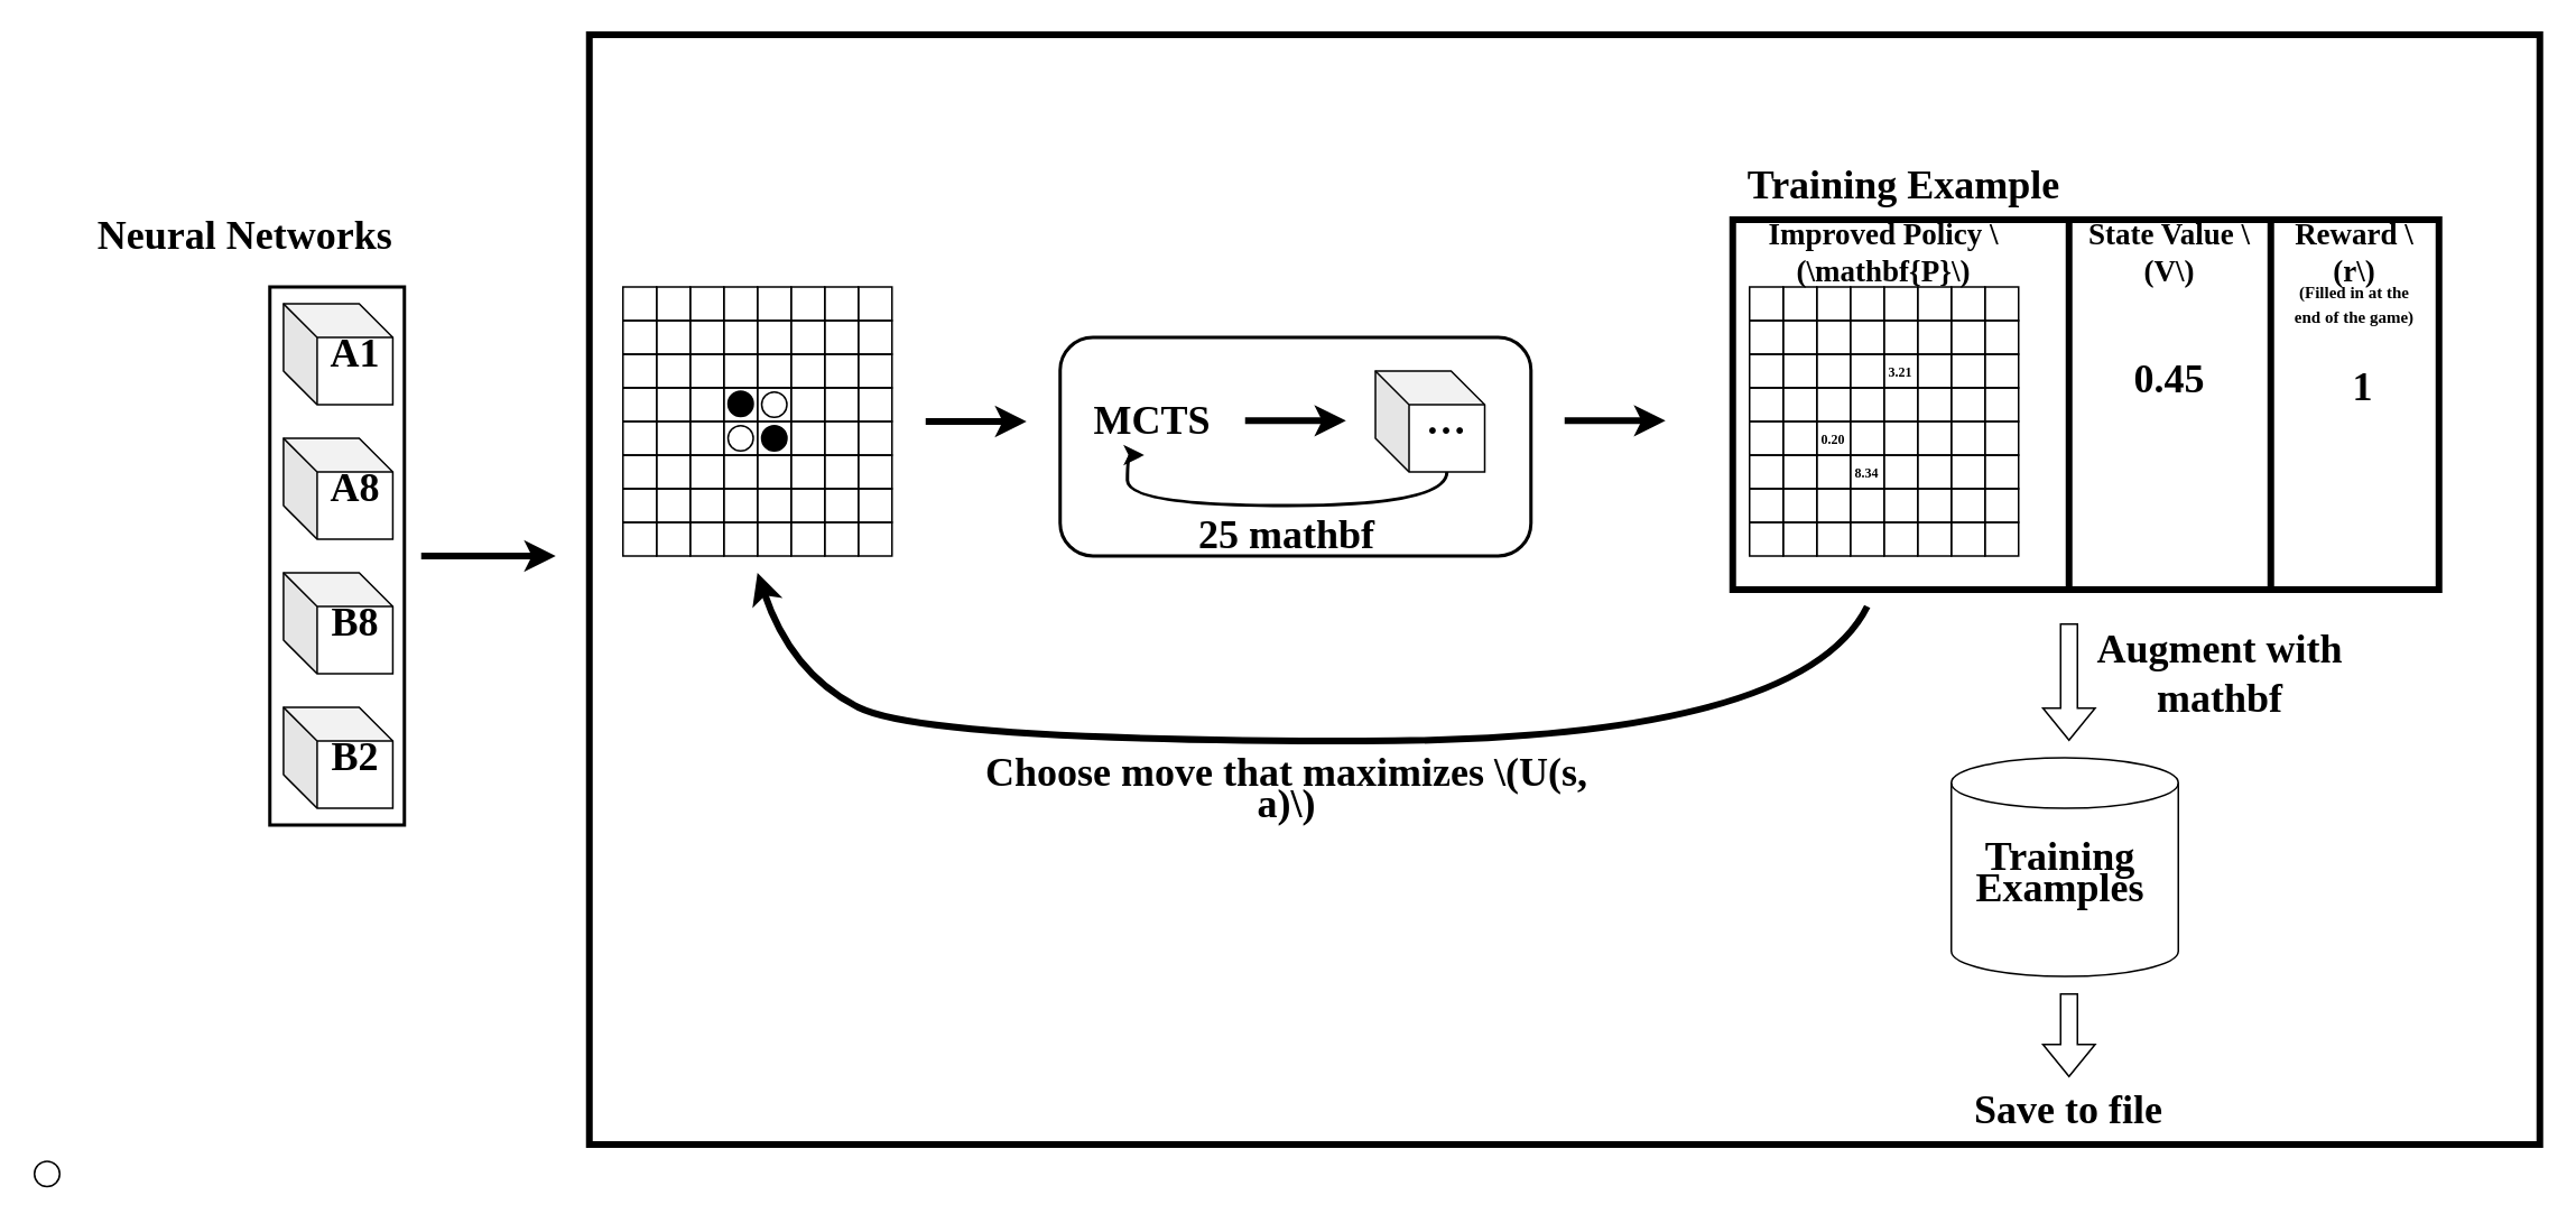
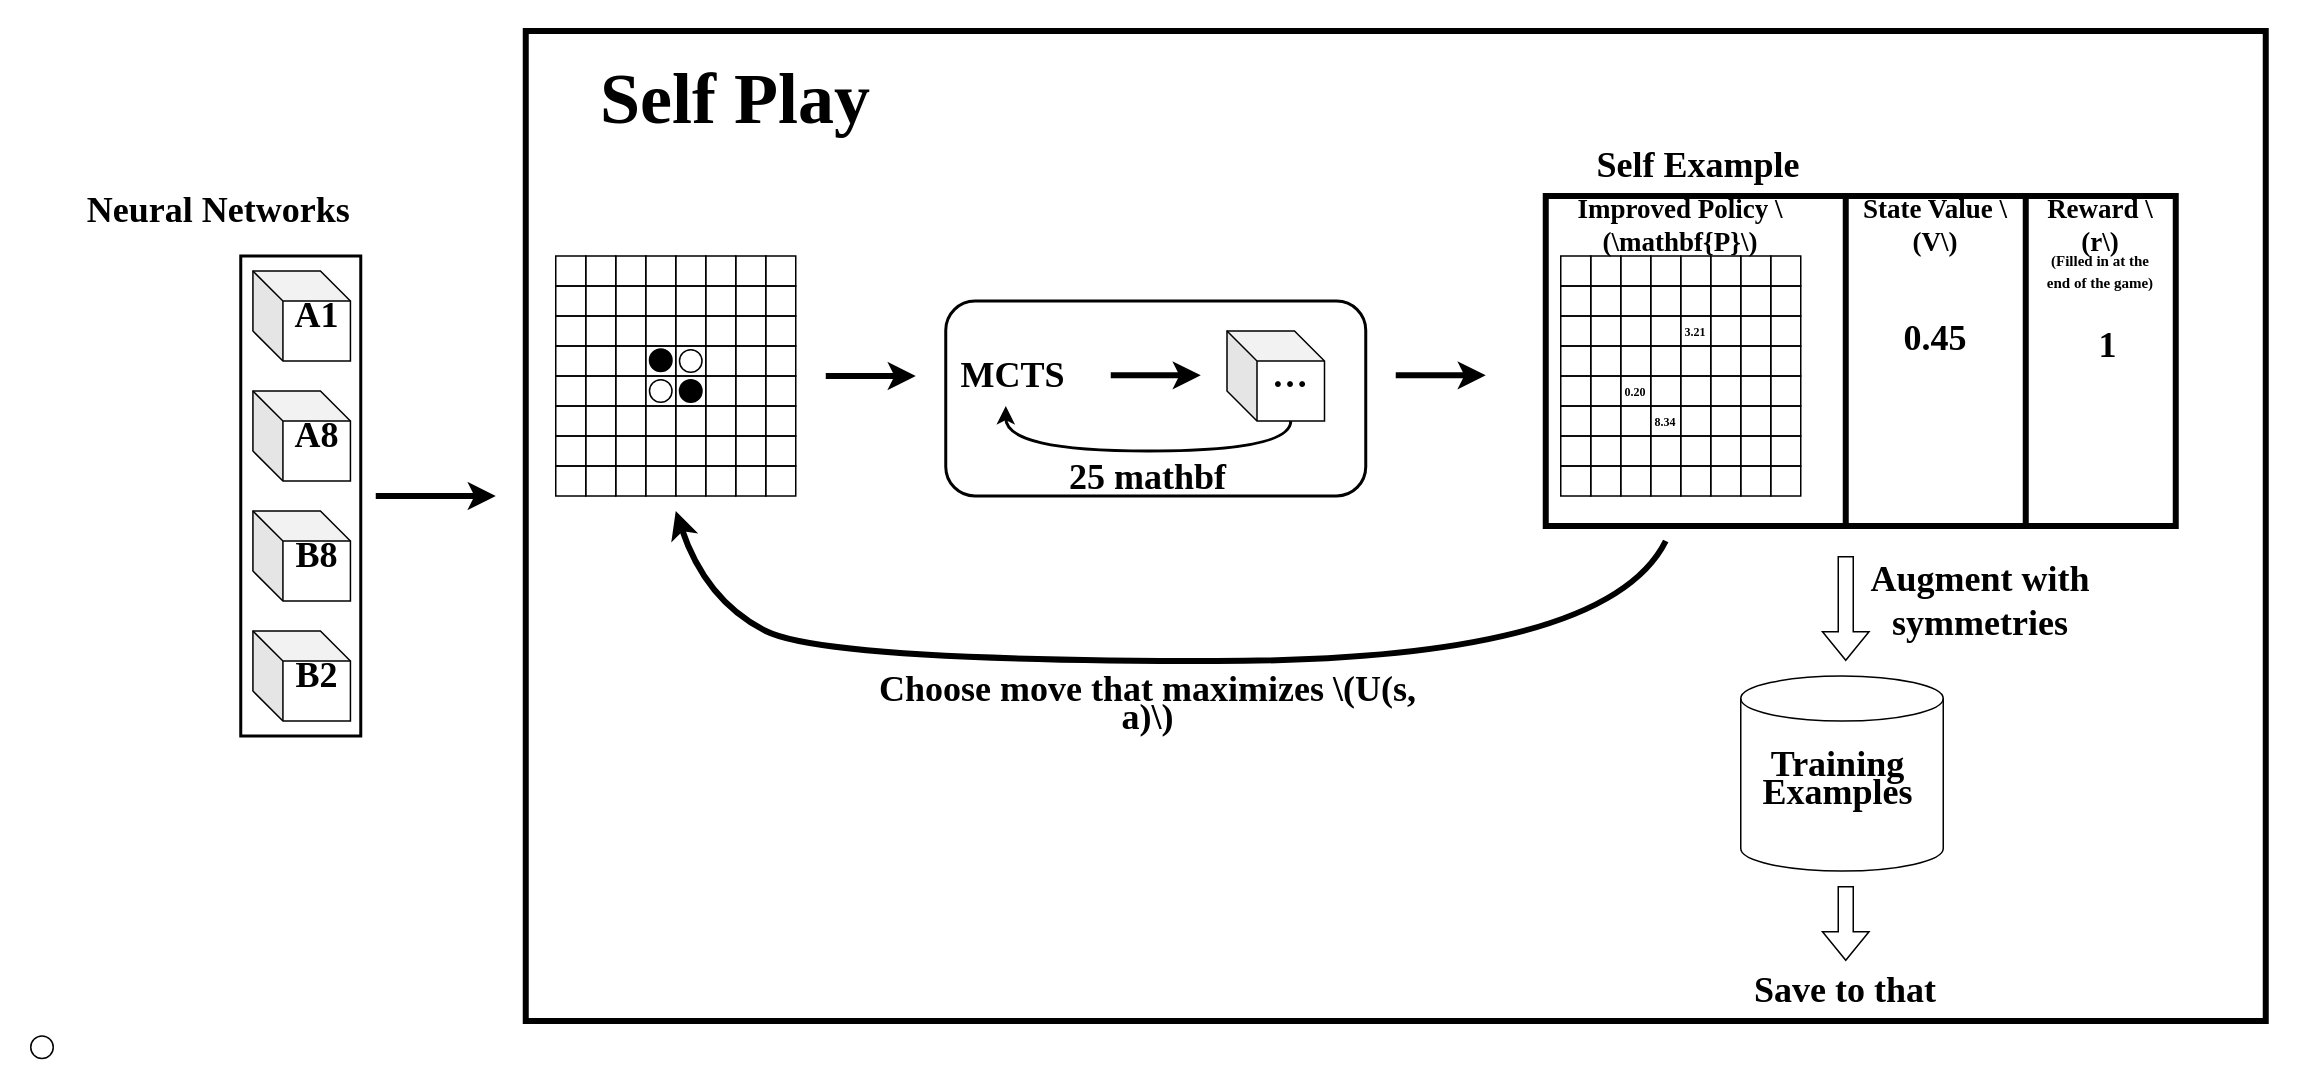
+ <mxCell id="5" value="&lt;b&gt;&lt;font style=&quot;font-size: 48px;&quot; face=&quot;Times New Roman&quot;&gt;Self Play&lt;br&gt;&lt;/font&gt;&lt;/b&gt;" style="text;html=1;strokeColor=none;fillColor=none;align=center;verticalAlign=middle;whiteSpace=wrap;rounded=0;" parent="1" vertex="1"><mxGeometry x="390" y="30" width="200" height="70" as="geometry" /></mxCell>
- <mxCell id="6" value="&lt;font size=&quot;5&quot; face=&quot;Times New Roman&quot;&gt;&lt;b&gt;Training  Example&amp;nbsp;&lt;/b&gt;&lt;/font&gt;" style="text;html=1;strokeColor=none;fillColor=none;align=center;verticalAlign=middle;whiteSpace=wrap;rounded=0;" parent="1" vertex="1"><mxGeometry x="1030" y="100" width="210" height="20" as="geometry" /></mxCell>
+ <mxCell id="6" value="&lt;font size=&quot;5&quot; face=&quot;Times New Roman&quot;&gt;&lt;b&gt;Self  Example&amp;nbsp;&lt;/b&gt;&lt;/font&gt;" style="text;html=1;strokeColor=none;fillColor=none;align=center;verticalAlign=middle;whiteSpace=wrap;rounded=0;" parent="1" vertex="1"><mxGeometry x="1030" y="100" width="210" height="20" as="geometry" /></mxCell>
- <mxCell id="161" value="&lt;b&gt;&lt;font style=&quot;font-size: 24px;&quot; face=&quot;Times New Roman&quot;&gt;MCTS&lt;/font&gt;&lt;/b&gt;" style="text;html=1;strokeColor=none;fillColor=none;align=center;verticalAlign=middle;whiteSpace=wrap;rounded=0;" parent="1" vertex="1"><mxGeometry x="650" y="230" width="70" height="40" as="geometry" /></mxCell>
+ <mxCell id="161" value="&lt;b&gt;&lt;font style=&quot;font-size: 24px;&quot; face=&quot;Times New Roman&quot;&gt;MCTS&lt;/font&gt;&lt;/b&gt;" style="text;html=1;strokeColor=none;fillColor=none;align=center;verticalAlign=middle;whiteSpace=wrap;rounded=0;" parent="1" vertex="1"><mxGeometry x="640" y="230" width="70" height="40" as="geometry" /></mxCell>
- <mxCell id="7" value="&lt;b&gt;&lt;font style=&quot;font-size: 24px;&quot; face=&quot;Times New Roman&quot;&gt;Augment with mathbf&lt;/font&gt;&lt;/b&gt;" style="text;html=1;strokeColor=none;fillColor=none;align=center;verticalAlign=middle;whiteSpace=wrap;rounded=0;" parent="1" vertex="1"><mxGeometry x="1240" y="380" width="160" height="40" as="geometry" /></mxCell>
+ <mxCell id="7" value="&lt;b&gt;&lt;font style=&quot;font-size: 24px;&quot; face=&quot;Times New Roman&quot;&gt;Augment with symmetries&lt;/font&gt;&lt;/b&gt;" style="text;html=1;strokeColor=none;fillColor=none;align=center;verticalAlign=middle;whiteSpace=wrap;rounded=0;" parent="1" vertex="1"><mxGeometry x="1240" y="380" width="160" height="40" as="geometry" /></mxCell>
- <mxCell id="177" value="&lt;b&gt;&lt;font style=&quot;font-size: 24px;&quot; face=&quot;Times New Roman&quot;&gt;Save to file&lt;br&gt;&lt;/font&gt;&lt;/b&gt;" style="text;html=1;strokeColor=none;fillColor=none;align=center;verticalAlign=middle;whiteSpace=wrap;rounded=0;" vertex="1" parent="1"><mxGeometry x="1150" y="640" width="160" height="40" as="geometry" /></mxCell>
+ <mxCell id="177" value="&lt;b&gt;&lt;font style=&quot;font-size: 24px;&quot; face=&quot;Times New Roman&quot;&gt;Save to that&lt;br&gt;&lt;/font&gt;&lt;/b&gt;" style="text;html=1;strokeColor=none;fillColor=none;align=center;verticalAlign=middle;whiteSpace=wrap;rounded=0;" vertex="1" parent="1"><mxGeometry x="1150" y="640" width="160" height="40" as="geometry" /></mxCell>
